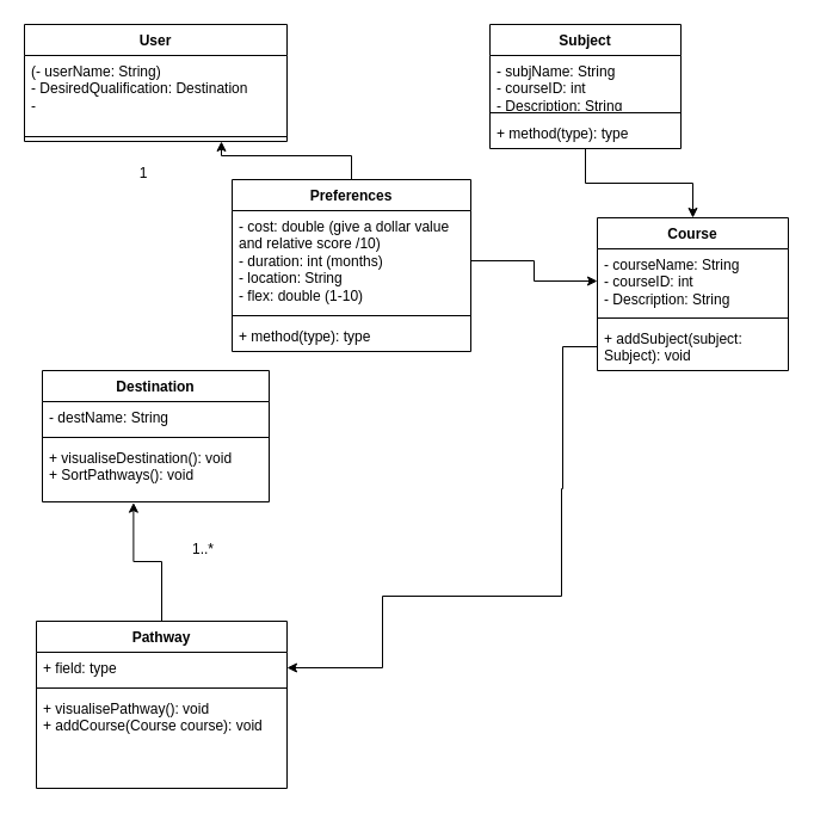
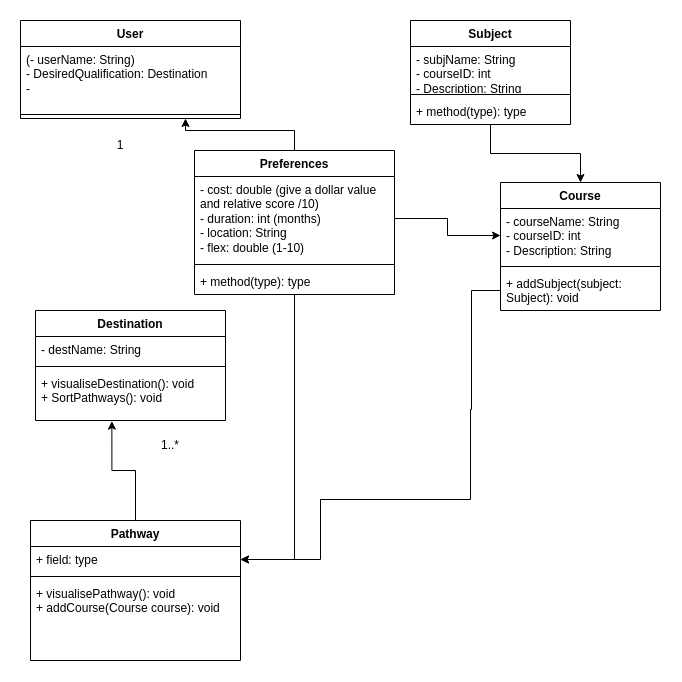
+ <mxCell id="27" style="edgeStyle=orthogonalEdgeStyle;rounded=0;orthogonalLoop=1;jettySize=auto;html=1;entryX=1;entryY=0.5;entryDx=0;entryDy=0;" parent="1" source="28" target="7" edge="1"><mxGeometry relative="1" as="geometry" /></mxCell>
- <mxCell id="25" value="1..*" style="text;html=1;strokeColor=none;fillColor=none;align=center;verticalAlign=middle;whiteSpace=wrap;rounded=0;" parent="1" vertex="1"><mxGeometry x="140" y="445" width="60" height="30" as="geometry" /></mxCell>
+ <mxCell id="25" value="1..*" style="text;html=1;strokeColor=none;fillColor=none;align=center;verticalAlign=middle;whiteSpace=wrap;rounded=0;" parent="1" vertex="1"><mxGeometry x="140" y="430" width="60" height="30" as="geometry" /></mxCell>
